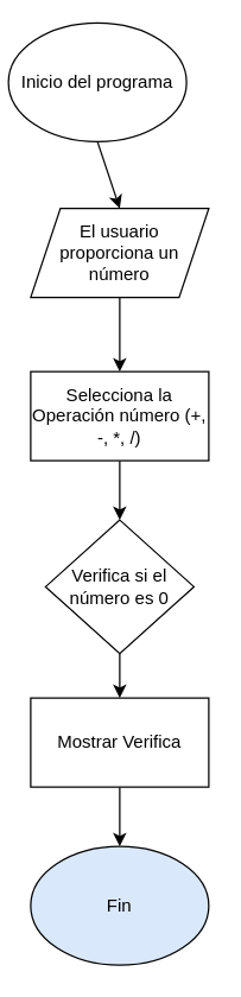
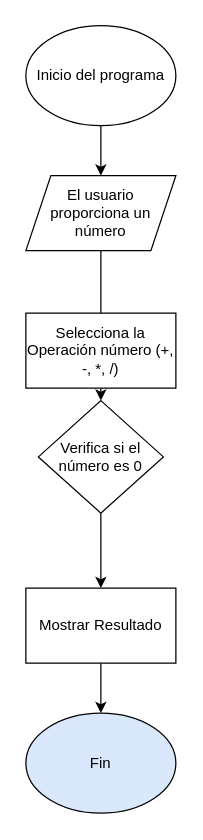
- <mxCell id="3" value="Inicio del programa" style="ellipse;whiteSpace=wrap;html=1;" vertex="1" parent="1"><mxGeometry x="5" y="15" width="120" height="80" as="geometry" /></mxCell>
+ <mxCell id="3" value="Inicio del programa" style="ellipse;whiteSpace=wrap;html=1;" vertex="1" parent="1"><mxGeometry x="20" y="20" width="120" height="80" as="geometry" /></mxCell>
- <mxCell id="4" style="edgeStyle=none;html=1;exitX=0.5;exitY=1;exitDx=0;exitDy=0;entryX=0.5;entryY=0;entryDx=0;entryDy=0;" edge="1" parent="1" source="5" target="7"><mxGeometry relative="1" as="geometry" /></mxCell>
+ <mxCell id="4" style="edgeStyle=none;html=1;exitX=0.5;exitY=1;exitDx=0;exitDy=0;entryX=0.5;entryY=0;entryDx=0;entryDy=0;endArrow=none;" edge="1" parent="1" source="5" target="7"><mxGeometry relative="1" as="geometry" /></mxCell>
- <mxCell id="9" value="Verifica si el número es 0&lt;br&gt;" style="rhombus;whiteSpace=wrap;html=1;" vertex="1" parent="1"><mxGeometry x="30" y="350" width="100" height="90" as="geometry" /></mxCell>
+ <mxCell id="9" value="Verifica si el número es 0&lt;br&gt;" style="rhombus;whiteSpace=wrap;html=1;" vertex="1" parent="1"><mxGeometry x="30" y="320" width="100" height="90" as="geometry" /></mxCell>
- <mxCell id="11" value="Mostrar Verifica" style="rounded=0;whiteSpace=wrap;html=1;" vertex="1" parent="1"><mxGeometry x="20" y="470" width="120" height="60" as="geometry" /></mxCell>
+ <mxCell id="11" value="Mostrar Resultado" style="rounded=0;whiteSpace=wrap;html=1;" vertex="1" parent="1"><mxGeometry x="20" y="470" width="120" height="60" as="geometry" /></mxCell>
